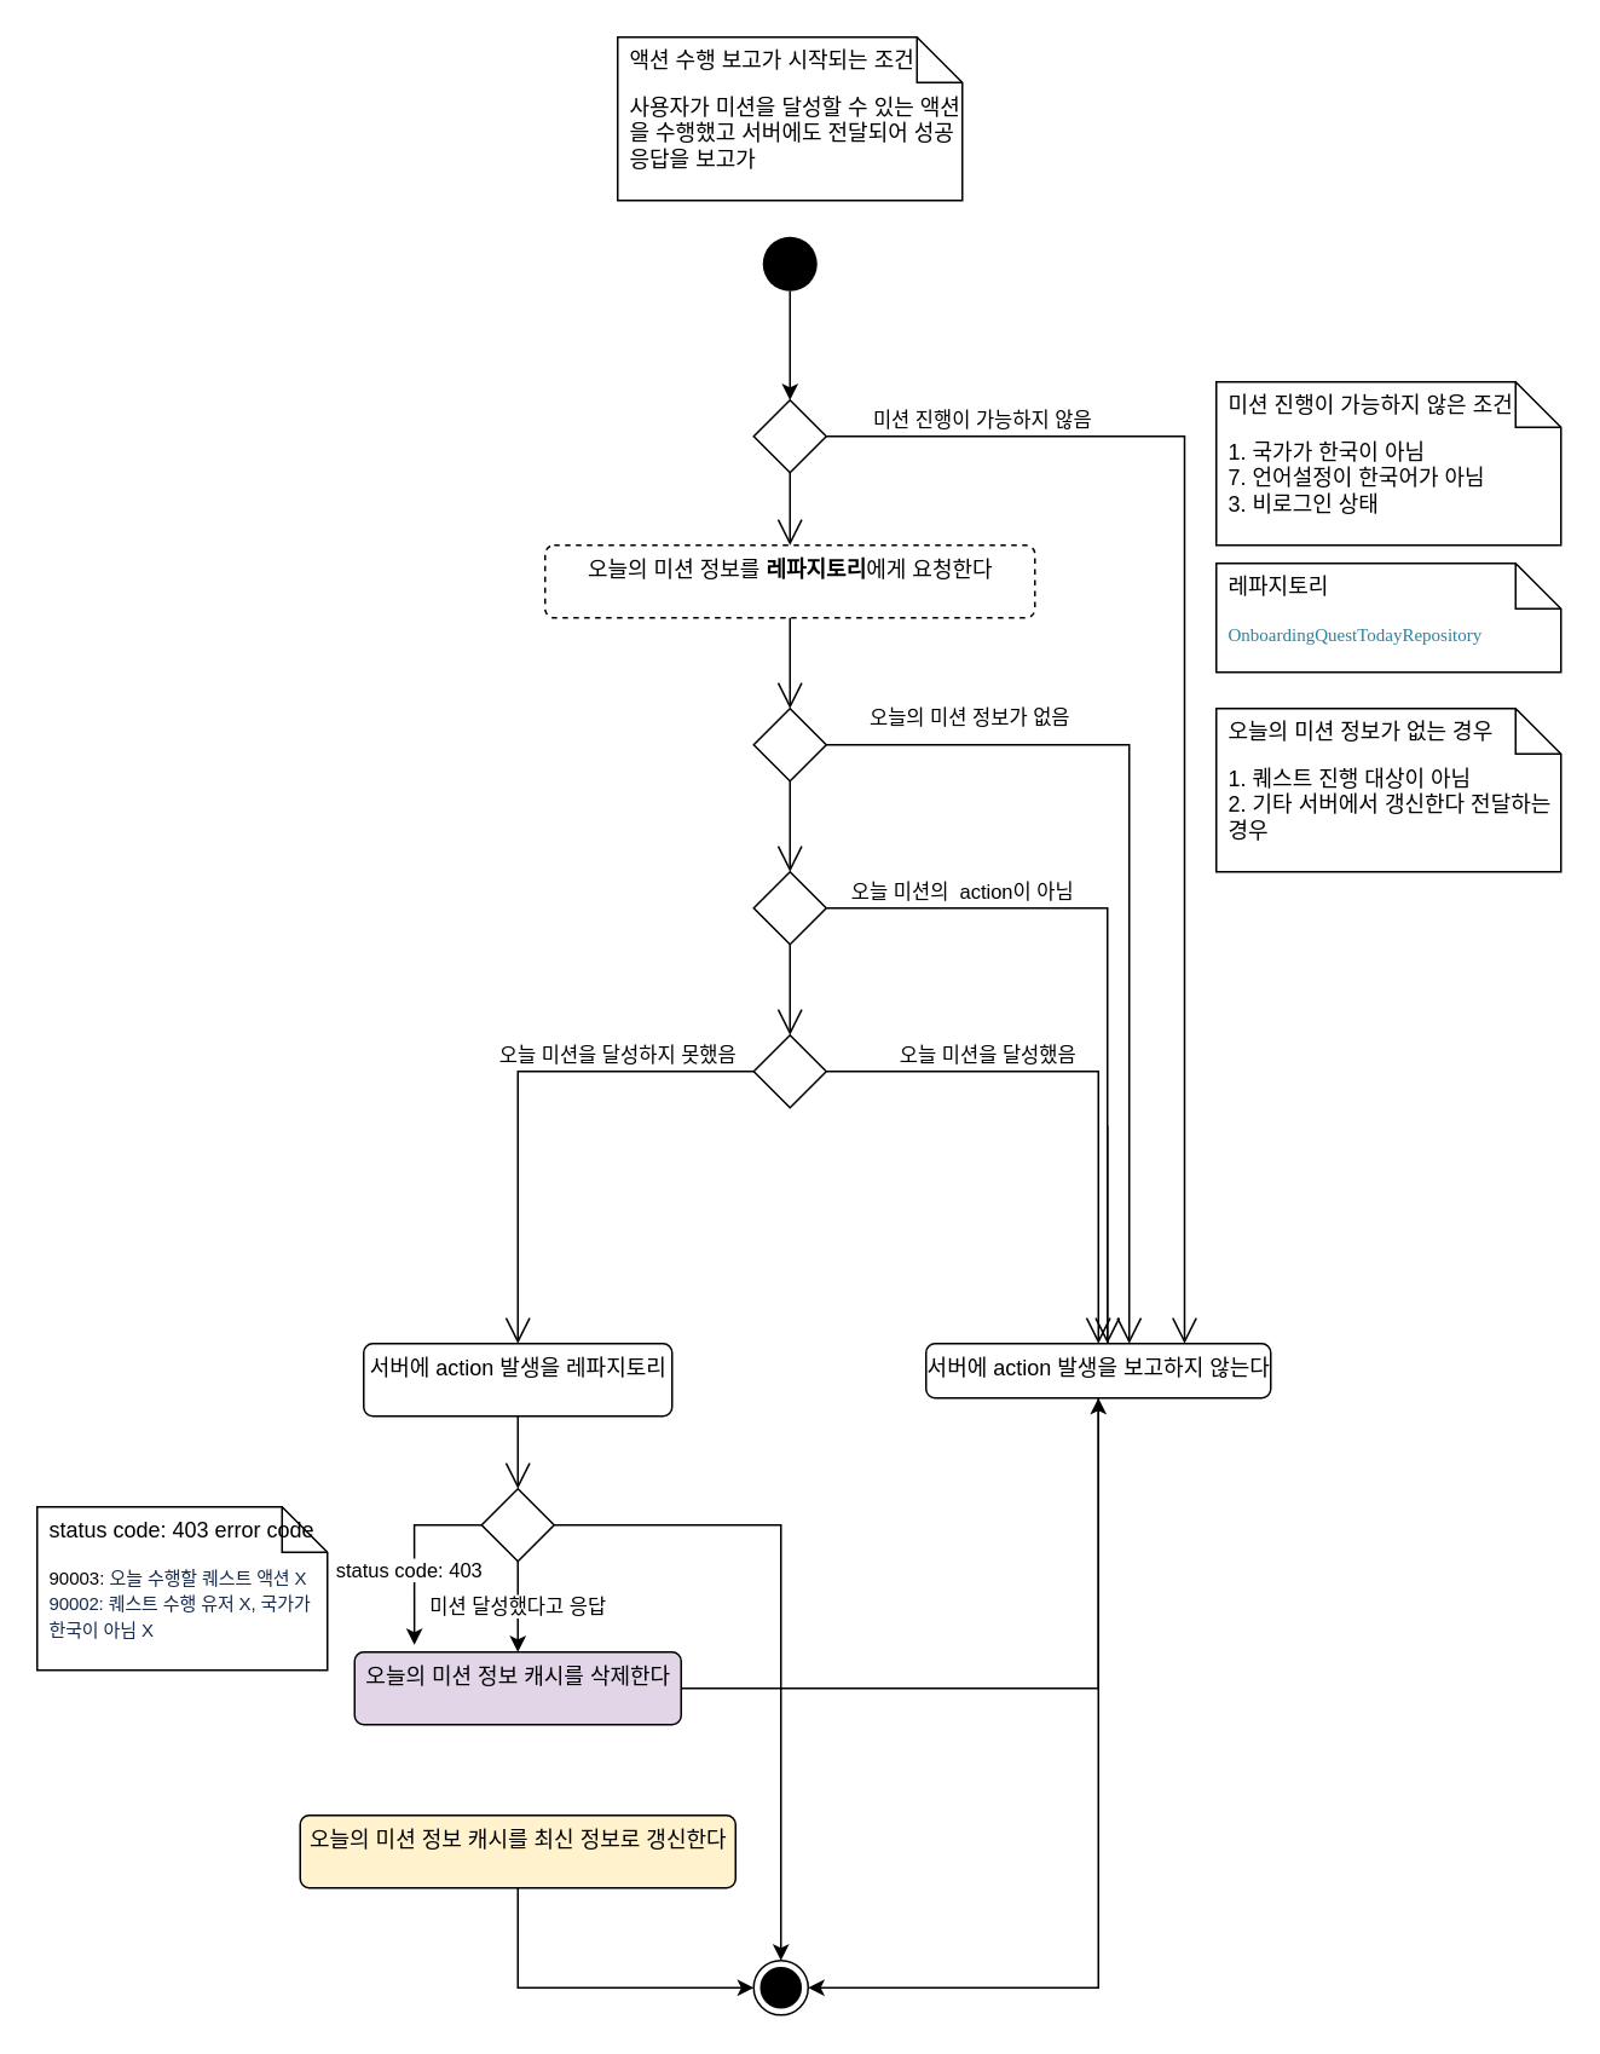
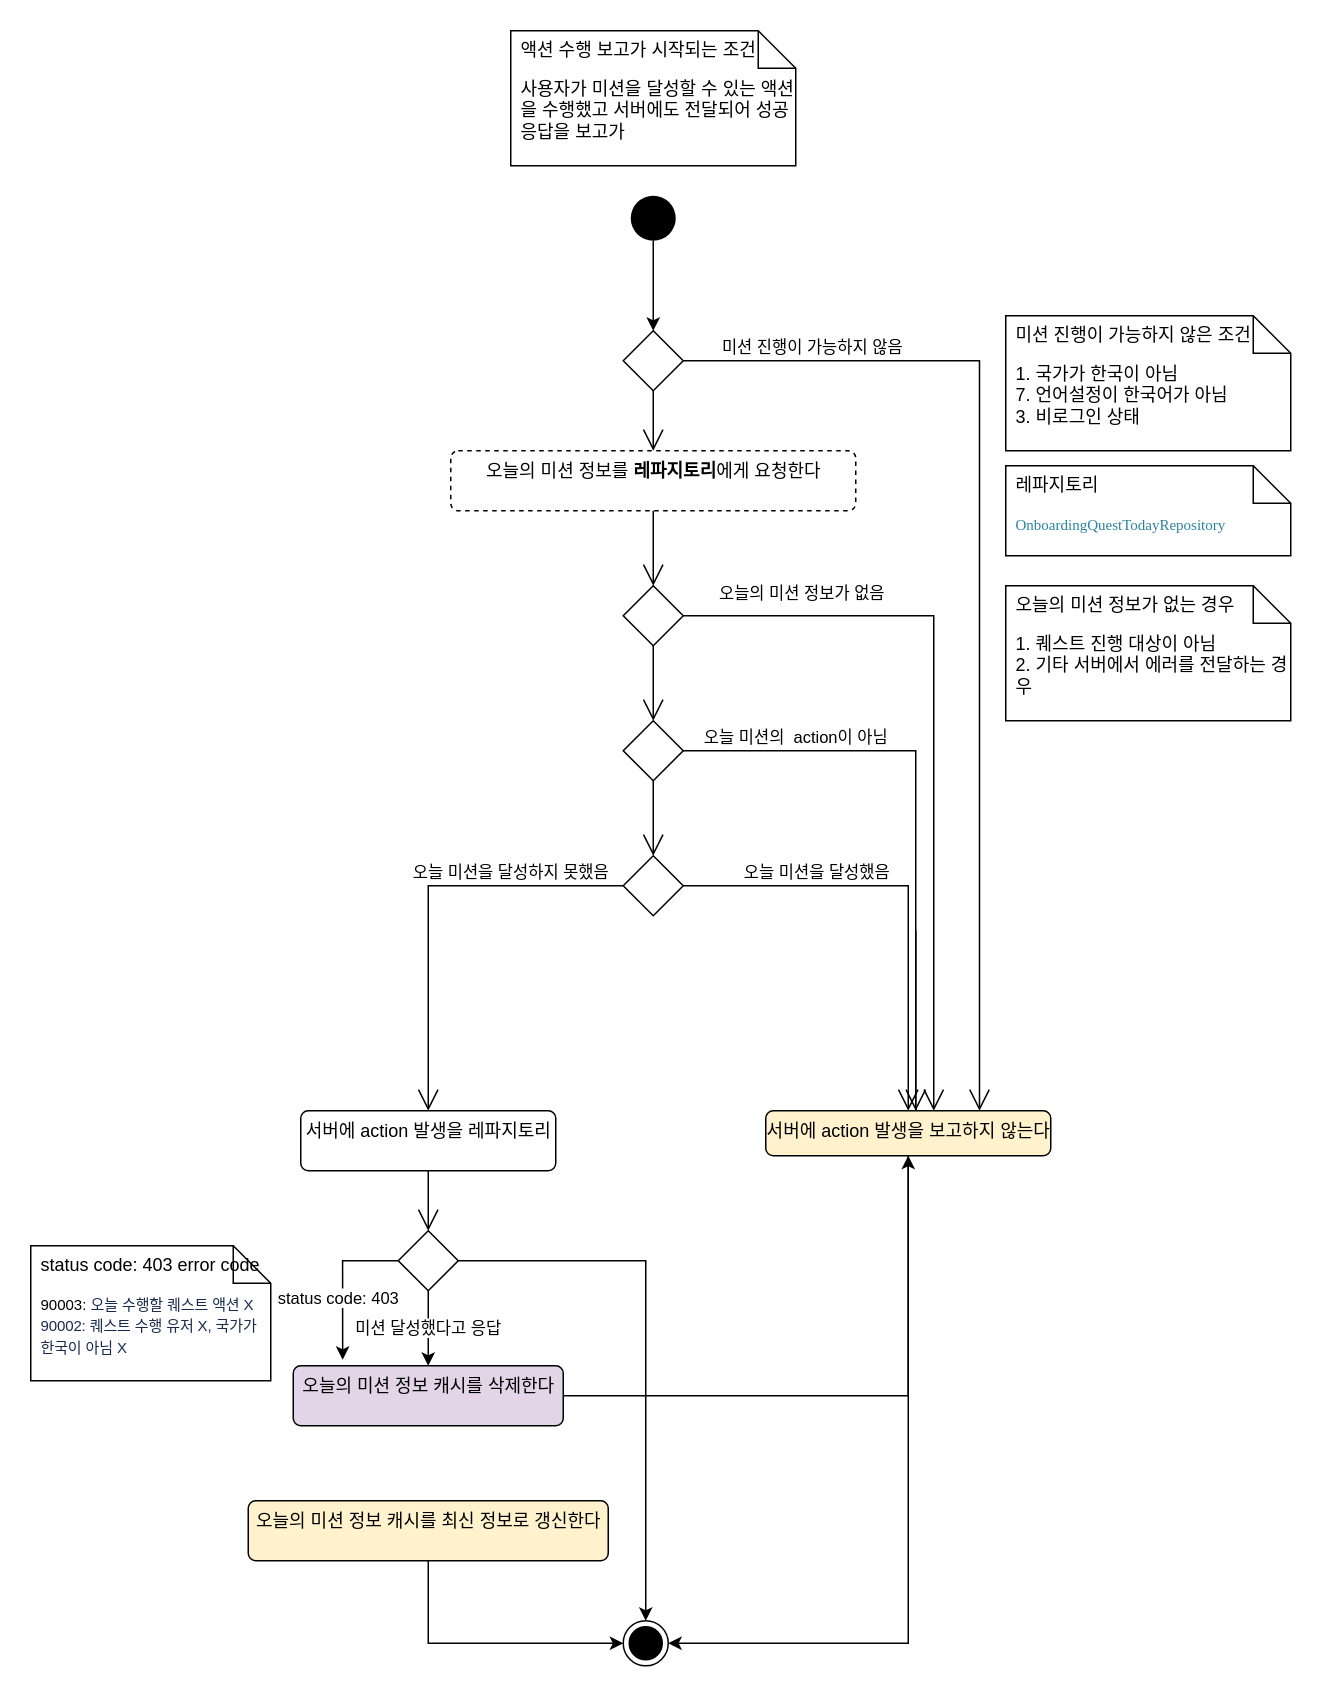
- <mxCell id="37" value="1. 퀘스트 진행 대상이 아님&lt;br&gt;2. 기타 서버에서 갱신한다 전달하는 경우&amp;nbsp;" style="shape=note2;boundedLbl=1;whiteSpace=wrap;html=1;size=25;verticalAlign=top;align=left;spacingLeft=5;" parent="1" vertex="1"><mxGeometry x="670" y="390" width="190" height="90" as="geometry" /></mxCell>
+ <mxCell id="37" value="1. 퀘스트 진행 대상이 아님&lt;br&gt;2. 기타 서버에서 에러를 전달하는 경우&amp;nbsp;" style="shape=note2;boundedLbl=1;whiteSpace=wrap;html=1;size=25;verticalAlign=top;align=left;spacingLeft=5;" parent="1" vertex="1"><mxGeometry x="670" y="390" width="190" height="90" as="geometry" /></mxCell>
- <mxCell id="23" value="서버에 action 발생을 보고하지 않는다" style="html=1;align=center;verticalAlign=top;rounded=1;absoluteArcSize=1;arcSize=10;dashed=0;" parent="1" vertex="1"><mxGeometry x="510" y="740" width="190" height="30" as="geometry" /></mxCell>
+ <mxCell id="23" value="서버에 action 발생을 보고하지 않는다" style="html=1;align=center;verticalAlign=top;rounded=1;absoluteArcSize=1;arcSize=10;dashed=0;fillColor=#fff2cc;" parent="1" vertex="1"><mxGeometry x="510" y="740" width="190" height="30" as="geometry" /></mxCell>
